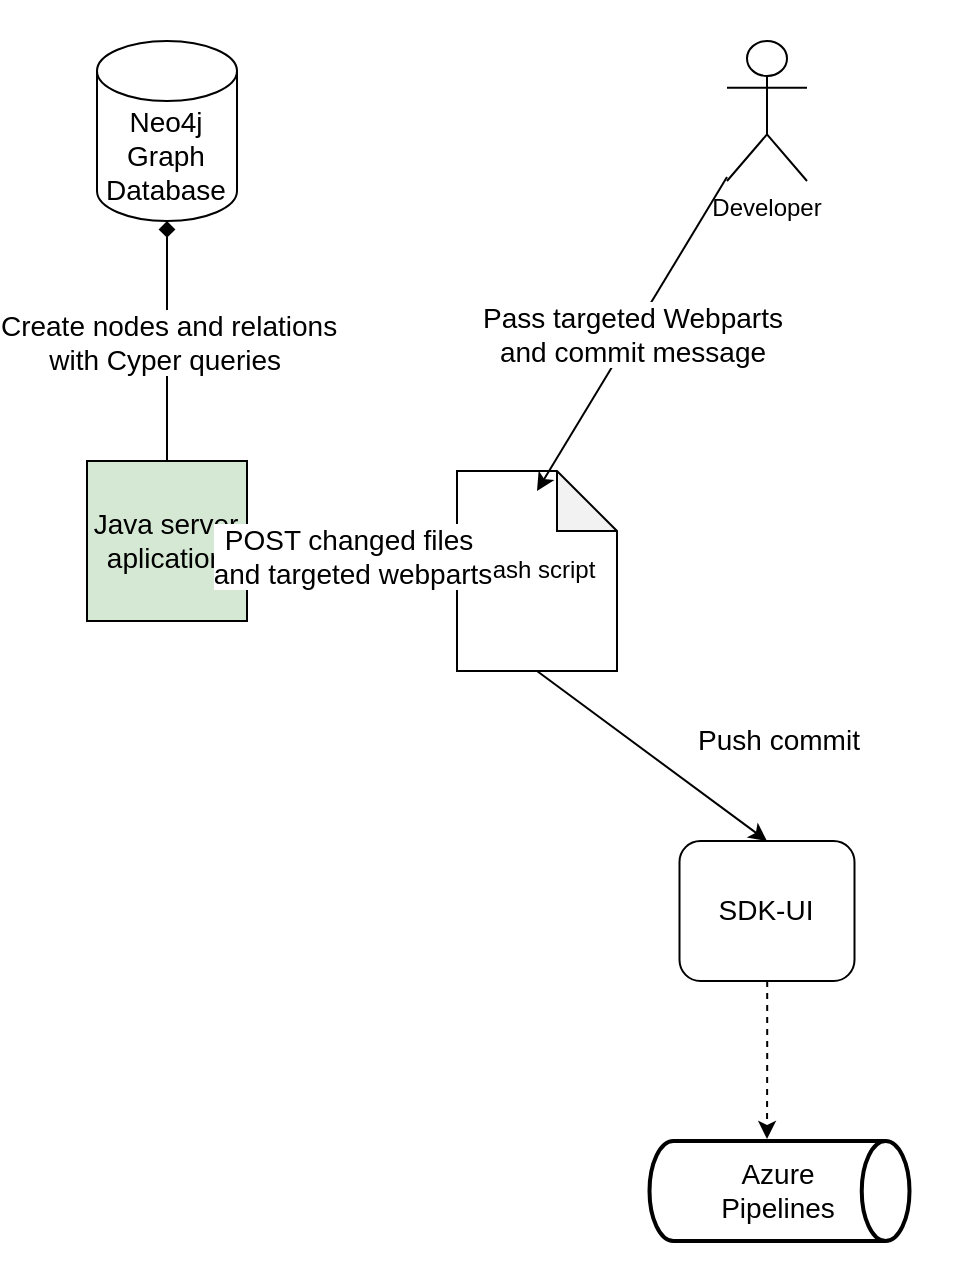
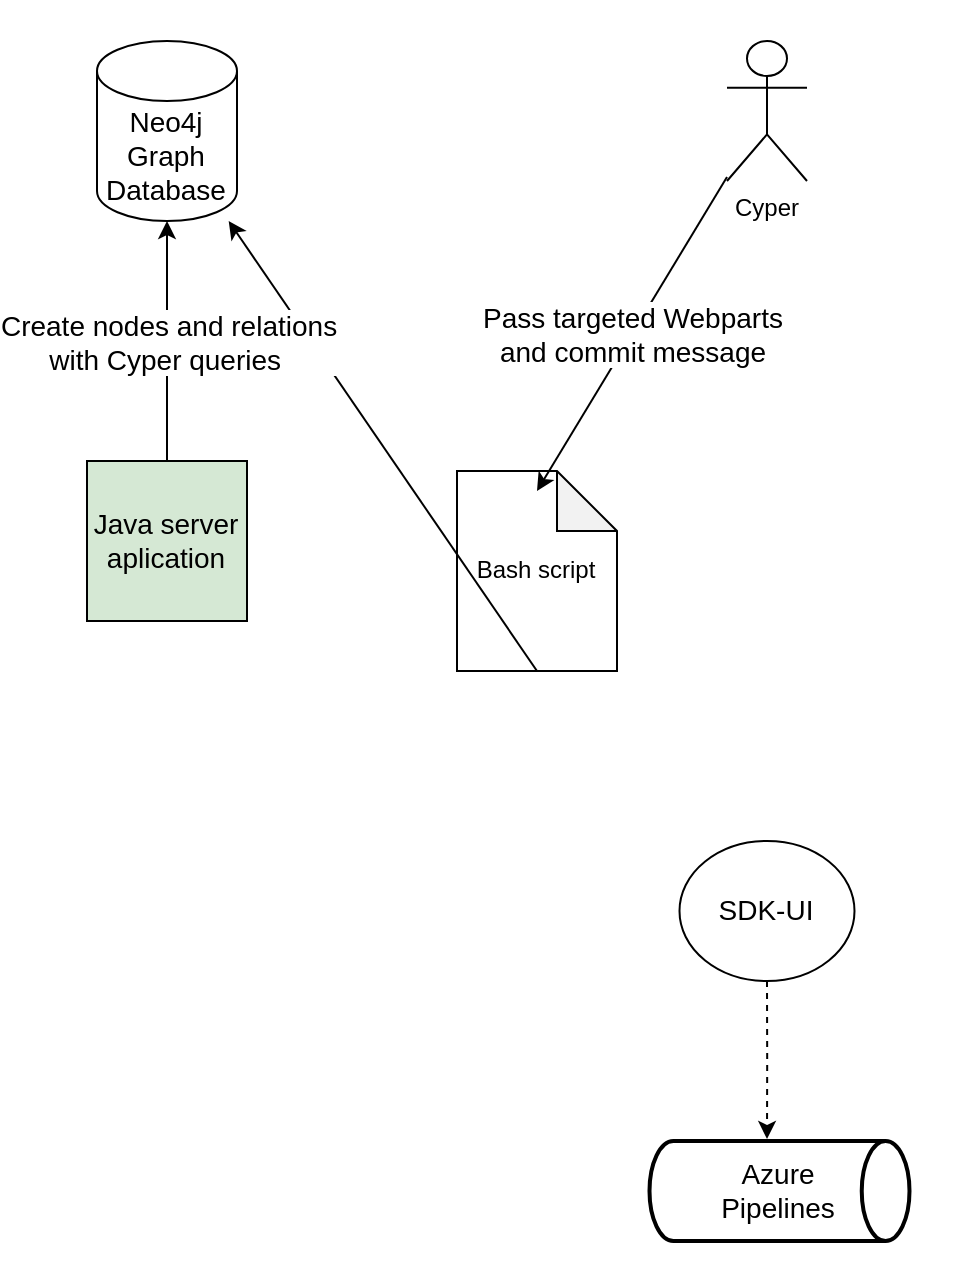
- <mxCell id="2" value="Developer" style="shape=umlActor;verticalLabelPosition=bottom;verticalAlign=top;html=1;outlineConnect=0;" vertex="1" parent="1"><mxGeometry x="340" y="20" width="40" height="70" as="geometry" /></mxCell>
+ <mxCell id="2" value="Cyper" style="shape=umlActor;verticalLabelPosition=bottom;verticalAlign=top;html=1;outlineConnect=0;" vertex="1" parent="1"><mxGeometry x="340" y="20" width="40" height="70" as="geometry" /></mxCell>
- <mxCell id="15" value="" style="endArrow=diamond;html=1;rounded=0;fontSize=14;exitX=0.5;exitY=0;exitDx=0;exitDy=0;entryX=0.5;entryY=1;entryDx=0;entryDy=0;entryPerimeter=0;" edge="1" parent="1" source="12" target="11"><mxGeometry relative="1" as="geometry"><mxPoint x="310" y="330" as="sourcePoint" /><mxPoint x="410" y="330" as="targetPoint" /></mxGeometry></mxCell>
+ <mxCell id="15" value="" style="endArrow=classic;html=1;rounded=0;fontSize=14;exitX=0.5;exitY=0;exitDx=0;exitDy=0;entryX=0.5;entryY=1;entryDx=0;entryDy=0;entryPerimeter=0;" edge="1" parent="1" source="12" target="11"><mxGeometry relative="1" as="geometry"><mxPoint x="310" y="330" as="sourcePoint" /><mxPoint x="410" y="330" as="targetPoint" /></mxGeometry></mxCell>
- <mxCell id="13" value="" style="endArrow=classic;html=1;rounded=0;fontSize=14;exitX=0;exitY=0.5;exitDx=0;exitDy=0;exitPerimeter=0;entryX=1;entryY=0.5;entryDx=0;entryDy=0;" edge="1" parent="1" source="3" target="12"><mxGeometry relative="1" as="geometry"><mxPoint x="310" y="340" as="sourcePoint" /><mxPoint x="410" y="340" as="targetPoint" /></mxGeometry></mxCell>
- <mxCell id="14" value="POST changed files&amp;nbsp;&lt;br&gt;and targeted webparts" style="edgeLabel;resizable=0;html=1;align=center;verticalAlign=middle;fontSize=14;" connectable="0" vertex="1" parent="13"><mxGeometry relative="1" as="geometry" /></mxCell>
- <mxCell id="9" value="Push commit" style="text;html=1;align=center;verticalAlign=middle;resizable=0;points=[];autosize=1;strokeColor=none;fillColor=none;fontSize=14;" vertex="1" parent="1"><mxGeometry x="316.25" y="360" width="100" height="20" as="geometry" /></mxCell>
- <mxCell id="8" value="" style="endArrow=classic;html=1;rounded=0;fontSize=14;exitX=0.5;exitY=1;exitDx=0;exitDy=0;exitPerimeter=0;entryX=0.5;entryY=0;entryDx=0;entryDy=0;" edge="1" parent="1" source="3" target="7"><mxGeometry relative="1" as="geometry"><mxPoint x="370" y="330" as="sourcePoint" /><mxPoint x="354" y="420" as="targetPoint" /></mxGeometry></mxCell>
+ <mxCell id="8" value="" style="endArrow=classic;html=1;rounded=0;fontSize=14;exitX=0.5;exitY=1;exitDx=0;exitDy=0;exitPerimeter=0;" edge="1" parent="1" source="3" target="11"><mxGeometry relative="1" as="geometry"><mxPoint x="370" y="330" as="sourcePoint" /><mxPoint x="354" y="420" as="targetPoint" /></mxGeometry></mxCell>
- <mxCell id="7" value="SDK-UI" style="whiteSpace=wrap;html=1;fontSize=14;rounded=1;" vertex="1" parent="1"><mxGeometry x="316.25" y="420" width="87.5" height="70" as="geometry" /></mxCell>
+ <mxCell id="7" value="SDK-UI" style="ellipse;whiteSpace=wrap;html=1;fontSize=14;" vertex="1" parent="1"><mxGeometry x="316.25" y="420" width="87.5" height="70" as="geometry" /></mxCell>
